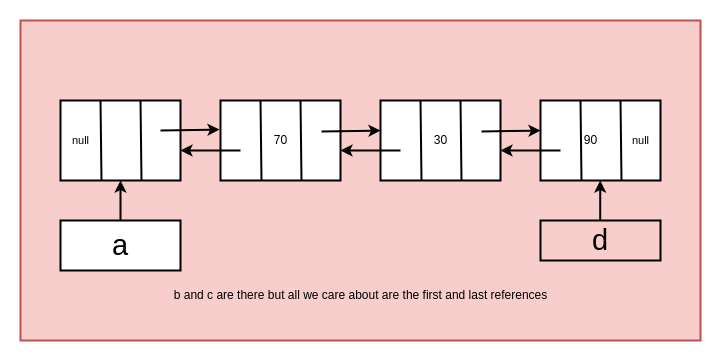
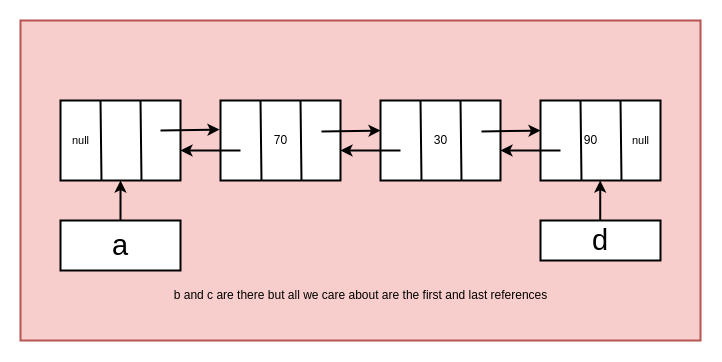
- <mxCell id="27" value="d" style="rounded=0;whiteSpace=wrap;html=1;strokeWidth=2;fontSize=29;fillColor=#f8cecc;" vertex="1" parent="1"><mxGeometry x="540" y="220" width="120" height="40" as="geometry" /></mxCell>
+ <mxCell id="27" value="d" style="rounded=0;whiteSpace=wrap;html=1;strokeWidth=2;fontSize=29;" vertex="1" parent="1"><mxGeometry x="540" y="220" width="120" height="40" as="geometry" /></mxCell>
